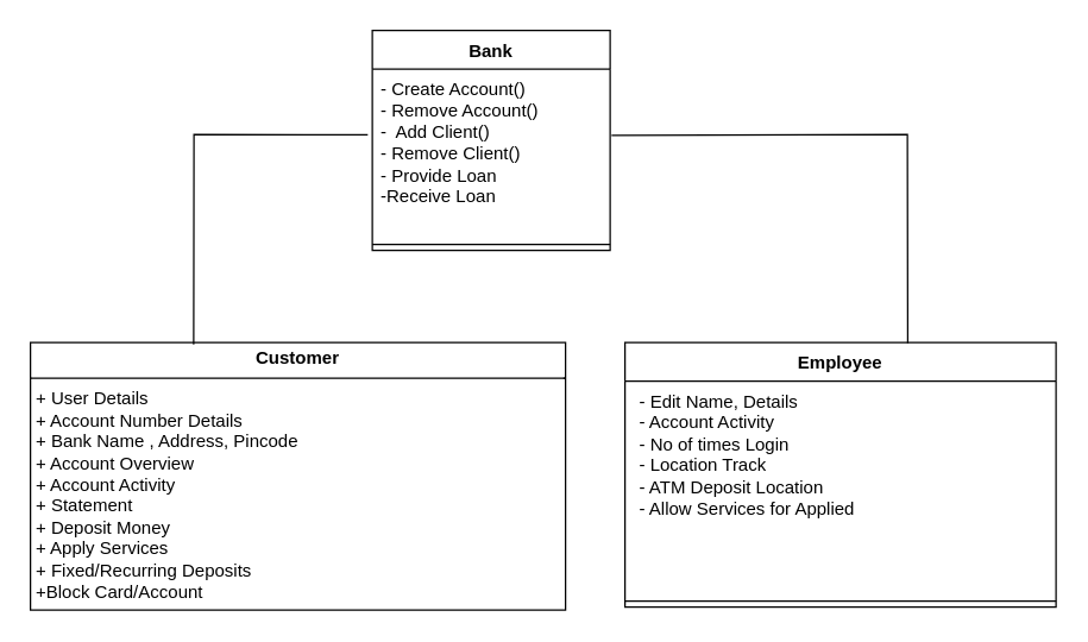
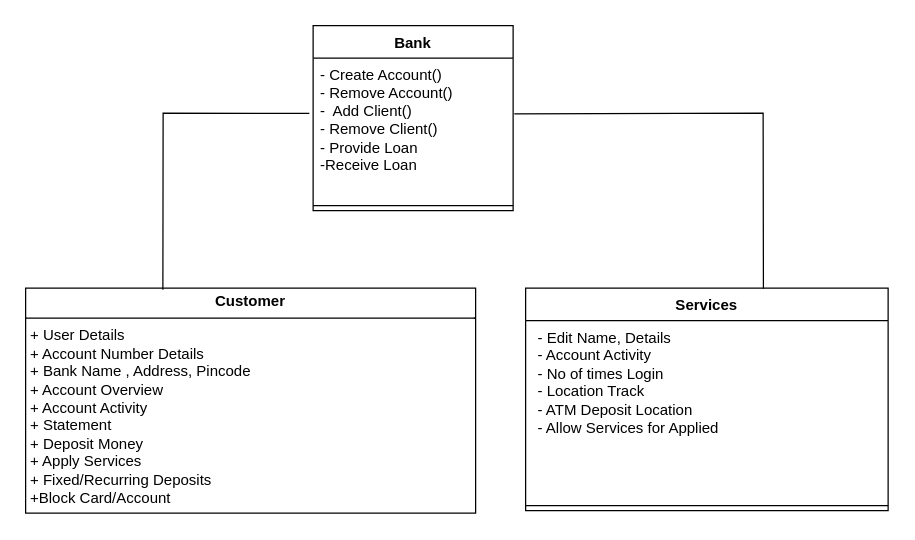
- <mxCell id="3" value="Employee" style="swimlane;fontStyle=1;align=center;verticalAlign=top;childLayout=stackLayout;horizontal=1;startSize=26;horizontalStack=0;resizeParent=1;resizeParentMax=0;resizeLast=0;collapsible=1;marginBottom=0;whiteSpace=wrap;html=1;" vertex="1" parent="1"><mxGeometry x="420" y="230" width="290" height="178" as="geometry" /></mxCell>
+ <mxCell id="3" value="Services" style="swimlane;fontStyle=1;align=center;verticalAlign=top;childLayout=stackLayout;horizontal=1;startSize=26;horizontalStack=0;resizeParent=1;resizeParentMax=0;resizeLast=0;collapsible=1;marginBottom=0;whiteSpace=wrap;html=1;" vertex="1" parent="1"><mxGeometry x="420" y="230" width="290" height="178" as="geometry" /></mxCell>
